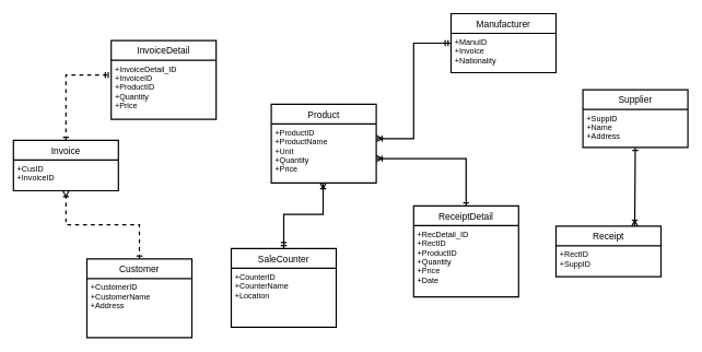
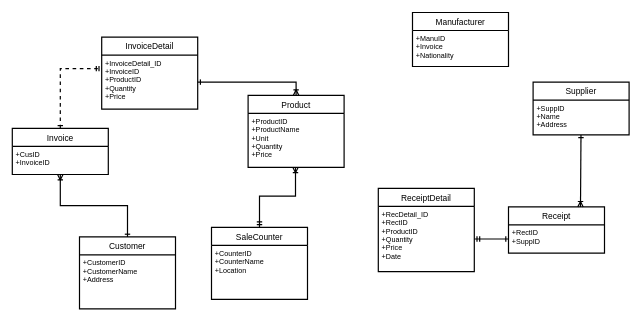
+ <mxCell id="25" style="edgeStyle=orthogonalEdgeStyle;rounded=0;jumpSize=8;orthogonalLoop=1;jettySize=auto;html=1;entryX=0.5;entryY=0;entryDx=0;entryDy=0;startArrow=ERone;startFill=0;endArrow=ERoneToMany;endFill=0;strokeWidth=2;" parent="1" source="24" target="4" edge="1"><mxGeometry relative="1" as="geometry" /></mxCell>
- <mxCell id="2" value="" style="edgeStyle=orthogonalEdgeStyle;endArrow=ERmandOne;startArrow=ERoneToMany;endFill=0;startFill=0;rounded=0;entryX=0;entryY=0.25;entryDx=0;entryDy=0;exitX=1;exitY=0.25;exitDx=0;exitDy=0;jumpSize=8;strokeWidth=2;" parent="1" source="5" target="7" edge="1"><mxGeometry width="100" height="100" relative="1" as="geometry"><mxPoint x="-90" y="179" as="sourcePoint" /><mxPoint x="-3" y="452" as="targetPoint" /></mxGeometry></mxCell>
- <mxCell id="3" style="edgeStyle=orthogonalEdgeStyle;rounded=0;jumpSize=8;orthogonalLoop=1;jettySize=auto;html=1;entryX=0.5;entryY=0;entryDx=0;entryDy=0;startArrow=ERoneToMany;startFill=0;endArrow=ERone;endFill=0;strokeWidth=2;" parent="1" source="4" target="26" edge="1"><mxGeometry relative="1" as="geometry"><Array as="points"><mxPoint x="710" y="241" /></Array></mxGeometry></mxCell>
- <mxCell id="17" style="edgeStyle=orthogonalEdgeStyle;rounded=0;jumpSize=8;orthogonalLoop=1;jettySize=auto;html=1;startArrow=ERone;startFill=0;endArrow=ERoneToMany;endFill=0;strokeWidth=2;dashed=1;" parent="1" source="18" target="21" edge="1"><mxGeometry relative="1" as="geometry" /></mxCell>
+ <mxCell id="17" style="edgeStyle=orthogonalEdgeStyle;rounded=0;jumpSize=8;orthogonalLoop=1;jettySize=auto;html=1;startArrow=ERone;startFill=0;endArrow=ERoneToMany;endFill=0;strokeWidth=2;" parent="1" source="18" target="21" edge="1"><mxGeometry relative="1" as="geometry" /></mxCell>
+ <mxCell id="28" style="rounded=0;jumpSize=8;orthogonalLoop=1;jettySize=auto;html=1;entryX=0;entryY=0.5;entryDx=0;entryDy=0;startArrow=ERmandOne;startFill=0;endArrow=ERone;endFill=0;strokeWidth=2;" parent="1" source="27" target="12" edge="1"><mxGeometry relative="1" as="geometry" /></mxCell>
